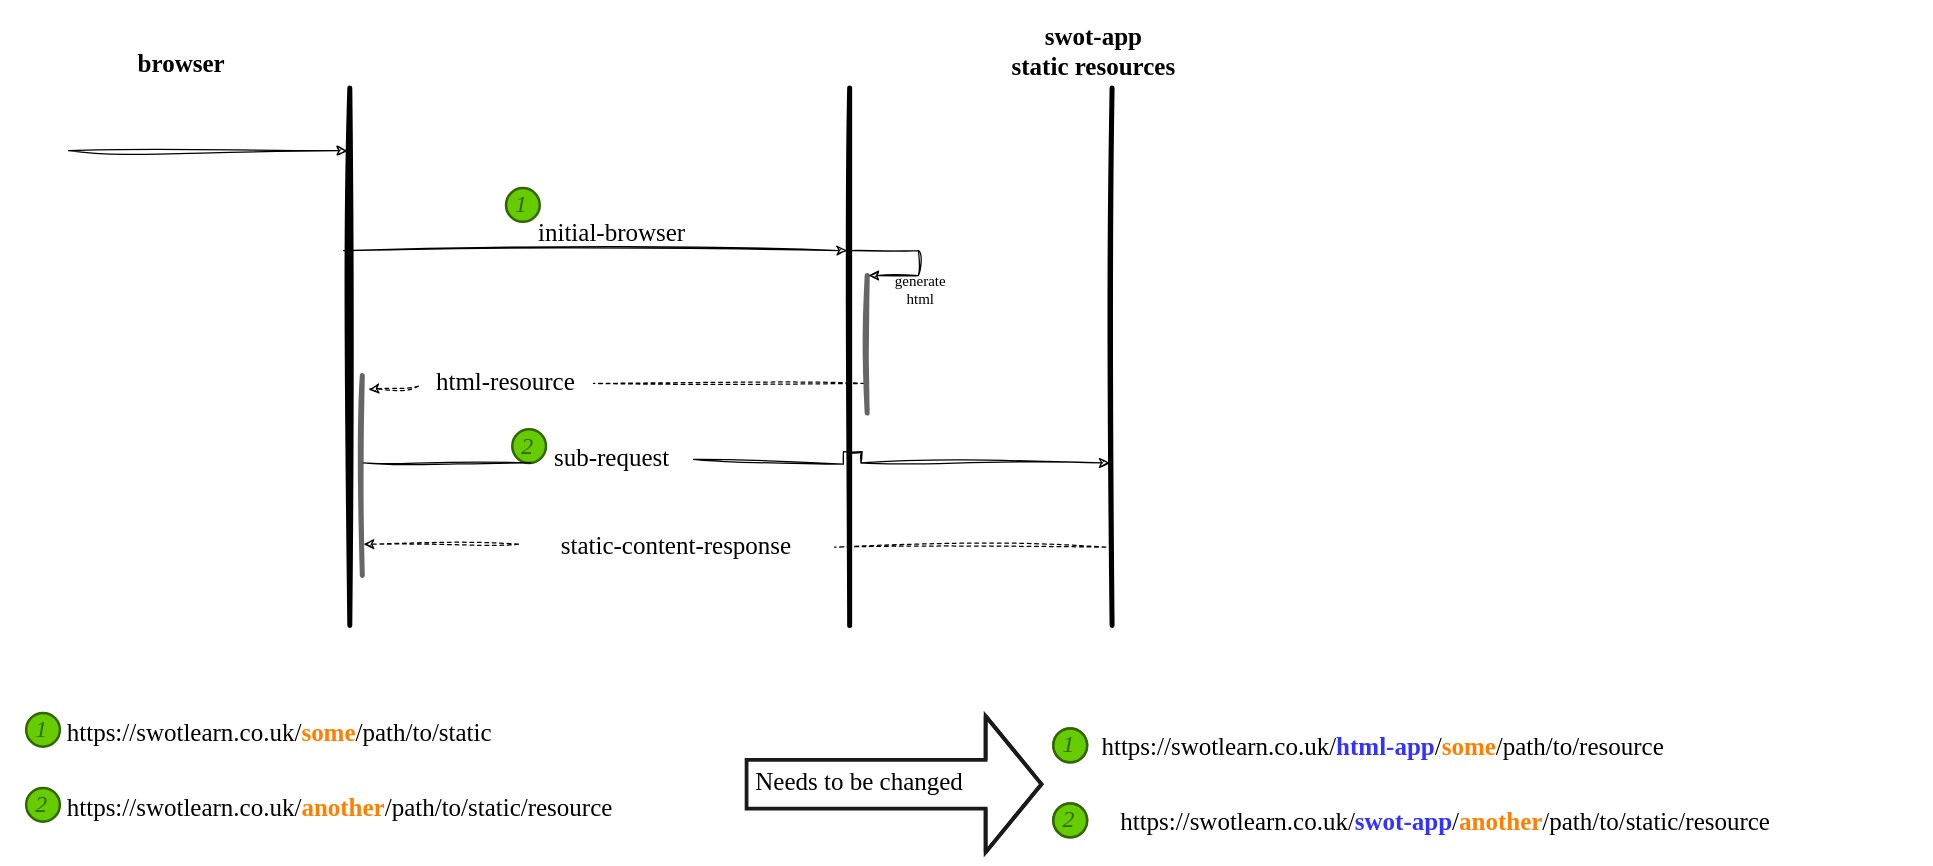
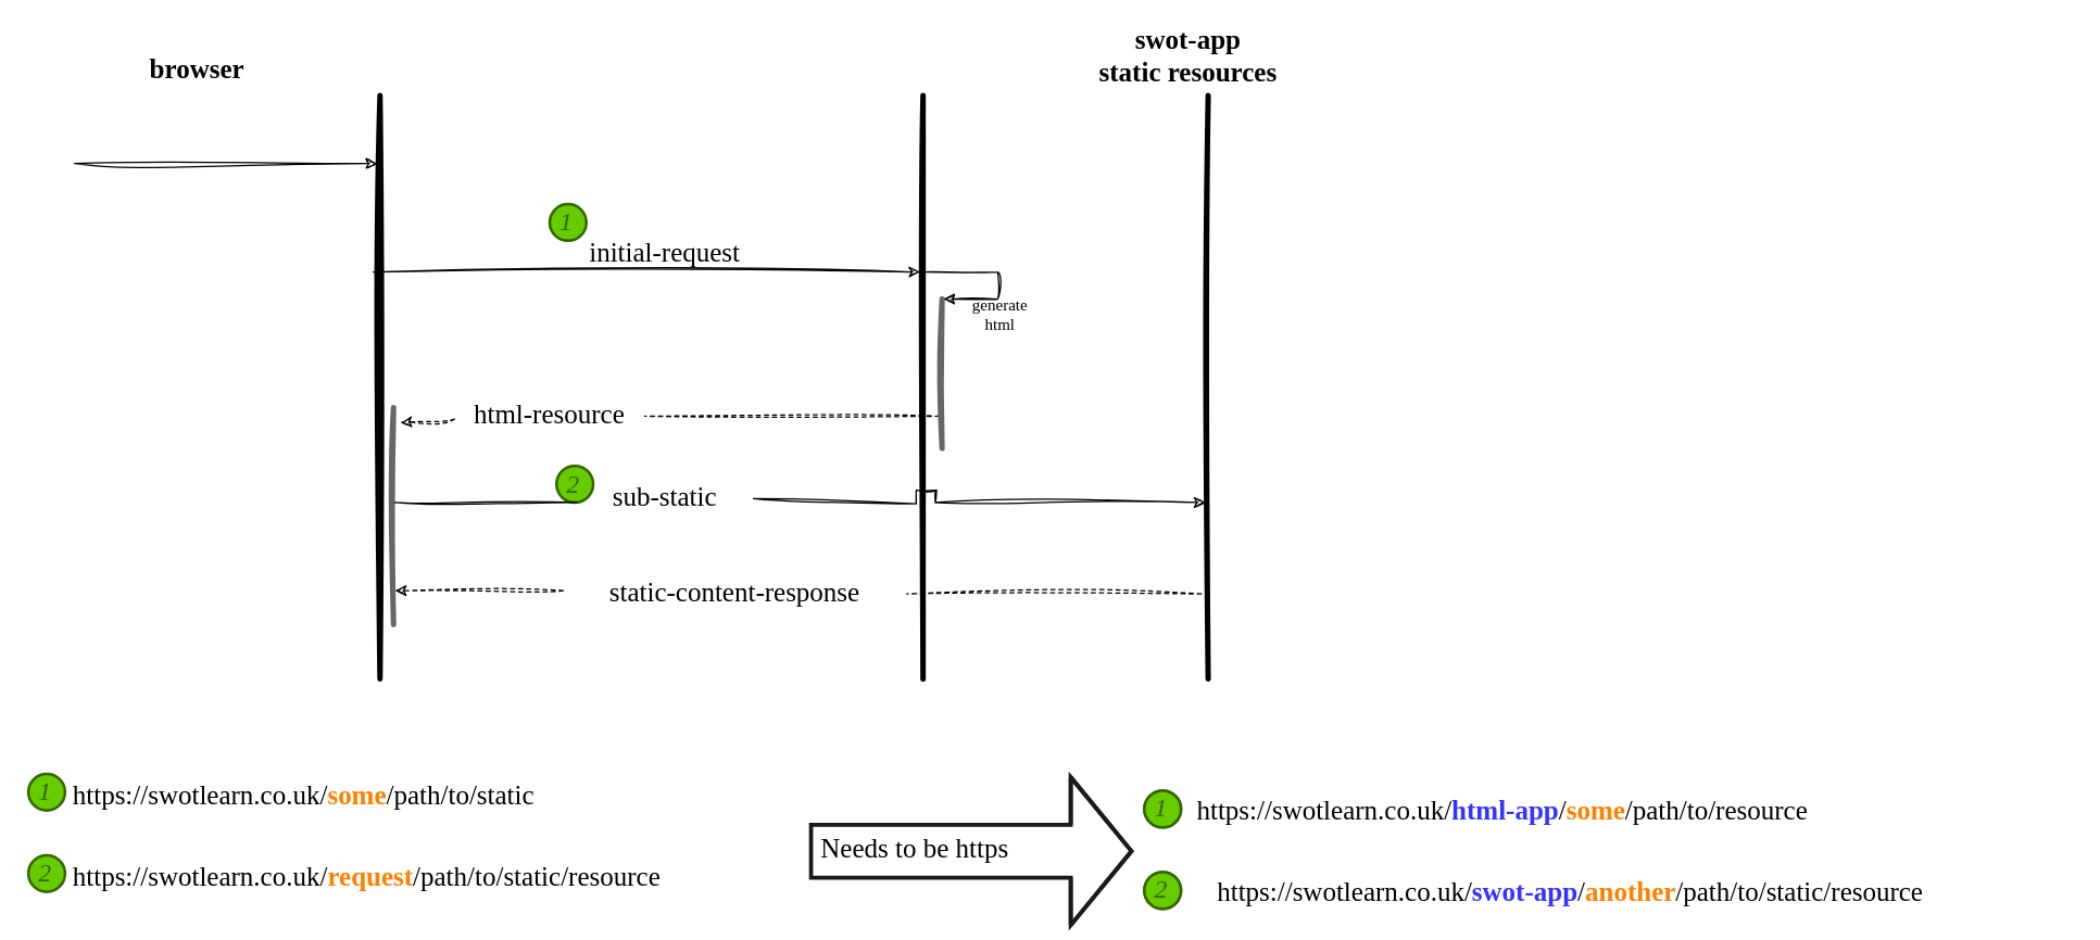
- <mxCell id="13" value="initial-browser" style="text;strokeColor=none;fillColor=none;html=1;whiteSpace=wrap;verticalAlign=middle;overflow=hidden;fontSize=20;fontFamily=Architects Daughter;align=center;" parent="1" vertex="1"><mxGeometry x="424" y="170" width="130" height="30" as="geometry" /></mxCell>
+ <mxCell id="13" value="initial-request" style="text;strokeColor=none;fillColor=none;html=1;whiteSpace=wrap;verticalAlign=middle;overflow=hidden;fontSize=20;fontFamily=Architects Daughter;align=center;" parent="1" vertex="1"><mxGeometry x="424" y="170" width="130" height="30" as="geometry" /></mxCell>
- <mxCell id="20" value="sub-request" style="text;strokeColor=none;fillColor=none;html=1;whiteSpace=wrap;verticalAlign=middle;overflow=hidden;fontSize=20;fontFamily=Architects Daughter;align=center;" parent="1" vertex="1"><mxGeometry x="424" y="350" width="130" height="30" as="geometry" /></mxCell>
+ <mxCell id="20" value="sub-static" style="text;strokeColor=none;fillColor=none;html=1;whiteSpace=wrap;verticalAlign=middle;overflow=hidden;fontSize=20;fontFamily=Architects Daughter;align=center;" parent="1" vertex="1"><mxGeometry x="424" y="350" width="130" height="30" as="geometry" /></mxCell>
- <mxCell id="50" value="&lt;span style=&quot;color: rgb(0, 0, 0); font-family: &amp;quot;Architects Daughter&amp;quot;; font-size: 20px; font-style: normal; font-variant-ligatures: normal; font-variant-caps: normal; font-weight: 400; letter-spacing: normal; orphans: 2; text-align: center; text-indent: 0px; text-transform: none; widows: 2; word-spacing: 0px; -webkit-text-stroke-width: 0px; text-decoration-thickness: initial; text-decoration-style: initial; text-decoration-color: initial; float: none; display: inline !important;&quot;&gt;Needs to be changed&lt;/span&gt;" style="text;whiteSpace=wrap;html=1;fontSize=19;fontFamily=Comic Sans MS;fontColor=#3333FF;verticalAlign=middle;fillColor=none;labelBackgroundColor=none;" parent="1" vertex="1"><mxGeometry x="602" y="600" width="210" height="50" as="geometry" /></mxCell>
+ <mxCell id="50" value="&lt;span style=&quot;color: rgb(0, 0, 0); font-family: &amp;quot;Architects Daughter&amp;quot;; font-size: 20px; font-style: normal; font-variant-ligatures: normal; font-variant-caps: normal; font-weight: 400; letter-spacing: normal; orphans: 2; text-align: center; text-indent: 0px; text-transform: none; widows: 2; word-spacing: 0px; -webkit-text-stroke-width: 0px; text-decoration-thickness: initial; text-decoration-style: initial; text-decoration-color: initial; float: none; display: inline !important;&quot;&gt;Needs to be https&lt;/span&gt;" style="text;whiteSpace=wrap;html=1;fontSize=19;fontFamily=Comic Sans MS;fontColor=#3333FF;verticalAlign=middle;fillColor=none;labelBackgroundColor=none;" parent="1" vertex="1"><mxGeometry x="602" y="600" width="210" height="50" as="geometry" /></mxCell>
- <mxCell id="34" value="https://swotlearn.co.uk/&lt;font color=&quot;#ff8000&quot;&gt;&lt;b&gt;another&lt;/b&gt;&lt;/font&gt;/path/to/static/resource" style="text;strokeColor=none;fillColor=none;html=1;whiteSpace=wrap;verticalAlign=middle;overflow=hidden;fontSize=20;fontFamily=Architects Daughter;align=left;" parent="1" vertex="1"><mxGeometry x="51" y="630" width="533" height="30" as="geometry" /></mxCell>
+ <mxCell id="34" value="https://swotlearn.co.uk/&lt;font color=&quot;#ff8000&quot;&gt;&lt;b&gt;request&lt;/b&gt;&lt;/font&gt;/path/to/static/resource" style="text;strokeColor=none;fillColor=none;html=1;whiteSpace=wrap;verticalAlign=middle;overflow=hidden;fontSize=20;fontFamily=Architects Daughter;align=left;" parent="1" vertex="1"><mxGeometry x="51" y="630" width="533" height="30" as="geometry" /></mxCell>
